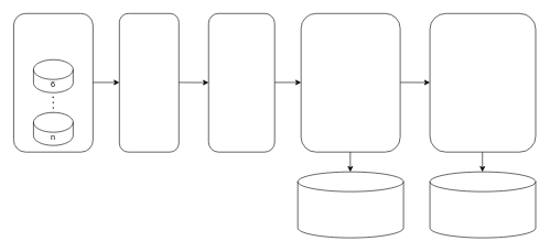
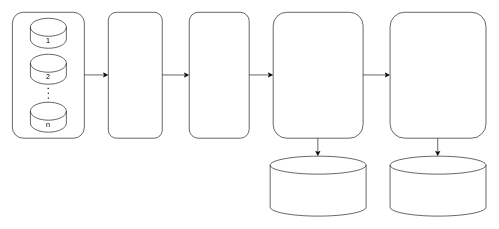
+ <mxCell id="8" value="1" style="shape=cylinder3;whiteSpace=wrap;html=1;boundedLbl=1;backgroundOutline=1;size=15;" vertex="1" parent="1"><mxGeometry x="50" y="30" width="60" height="50" as="geometry" /></mxCell>
- <mxCell id="9" value="6" style="shape=cylinder3;whiteSpace=wrap;html=1;boundedLbl=1;backgroundOutline=1;size=15;" vertex="1" parent="1"><mxGeometry x="50" y="90" width="60" height="50" as="geometry" /></mxCell>
+ <mxCell id="9" value="2" style="shape=cylinder3;whiteSpace=wrap;html=1;boundedLbl=1;backgroundOutline=1;size=15;" vertex="1" parent="1"><mxGeometry x="50" y="90" width="60" height="50" as="geometry" /></mxCell>
